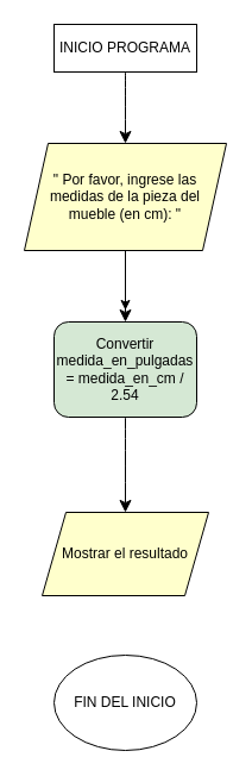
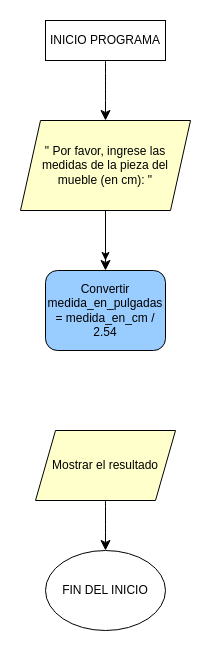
- <mxCell id="5" value="Convertir medida_en_pulgadas = medida_en_cm / 2.54" style="rounded=1;whiteSpace=wrap;html=1;fontSize=12;glass=0;strokeWidth=1;shadow=0;fillColor=#d5e8d4;" vertex="1" parent="1"><mxGeometry x="45" y="270" width="120" height="80" as="geometry" /></mxCell>
+ <mxCell id="5" value="Convertir medida_en_pulgadas = medida_en_cm / 2.54" style="rounded=1;whiteSpace=wrap;html=1;fontSize=12;glass=0;strokeWidth=1;shadow=0;fillColor=#99CCFF;" vertex="1" parent="1"><mxGeometry x="45" y="270" width="120" height="80" as="geometry" /></mxCell>
- <mxCell id="4" style="edgeStyle=none;curved=1;rounded=0;orthogonalLoop=1;jettySize=auto;html=1;entryX=0.5;entryY=0;entryDx=0;entryDy=0;fontSize=12;startSize=8;endSize=8;" edge="1" parent="1" source="5" target="11"><mxGeometry relative="1" as="geometry" /></mxCell>
+ <mxCell id="10" style="edgeStyle=none;curved=1;rounded=0;orthogonalLoop=1;jettySize=auto;html=1;entryX=0.5;entryY=0;entryDx=0;entryDy=0;fontSize=12;startSize=8;endSize=8;" edge="1" parent="1" source="11" target="9"><mxGeometry relative="1" as="geometry" /></mxCell>
